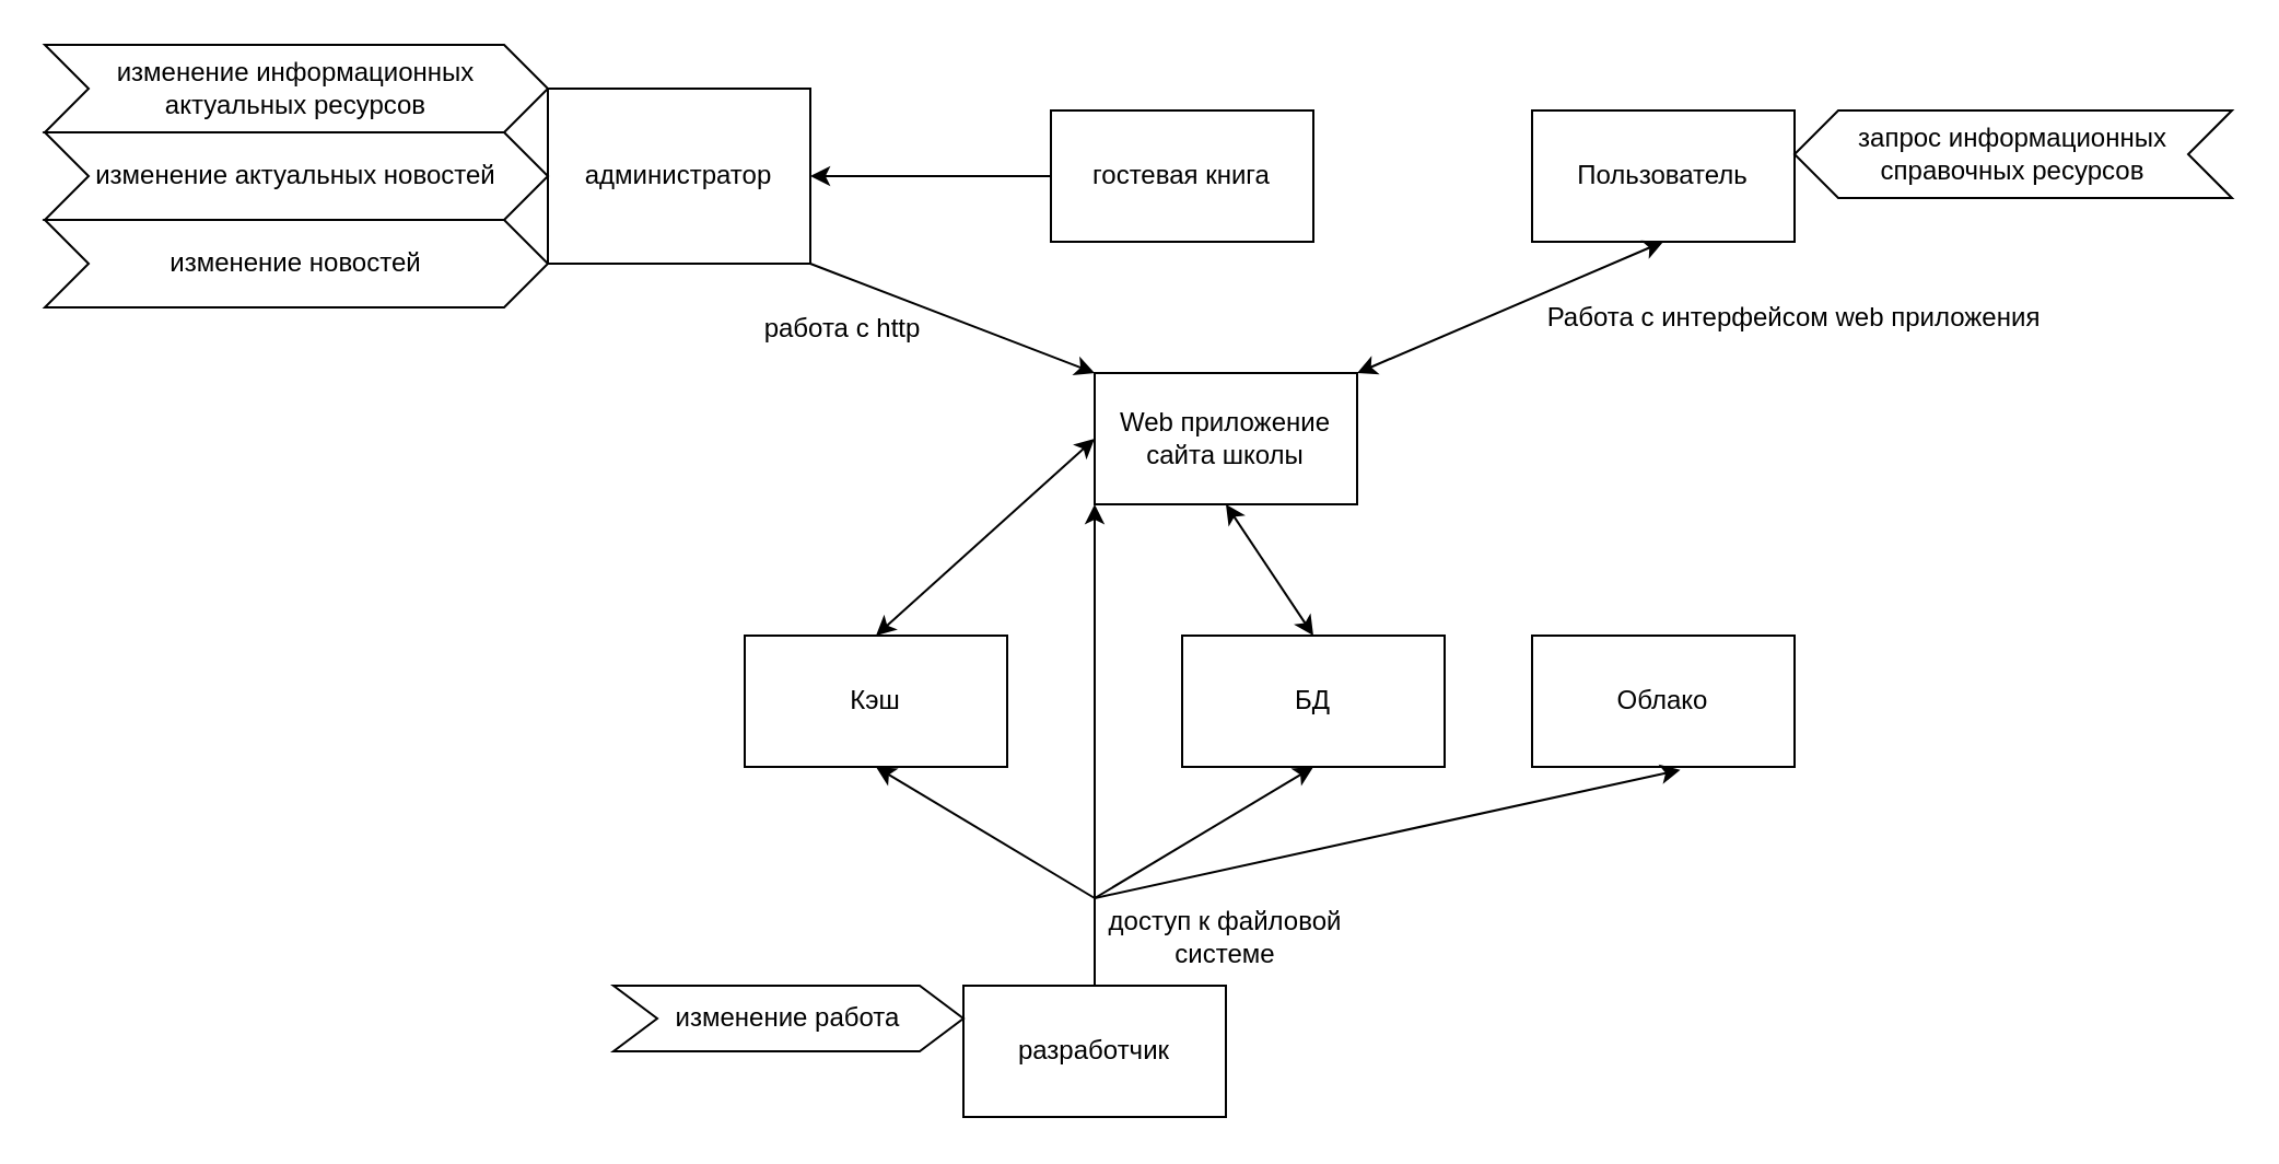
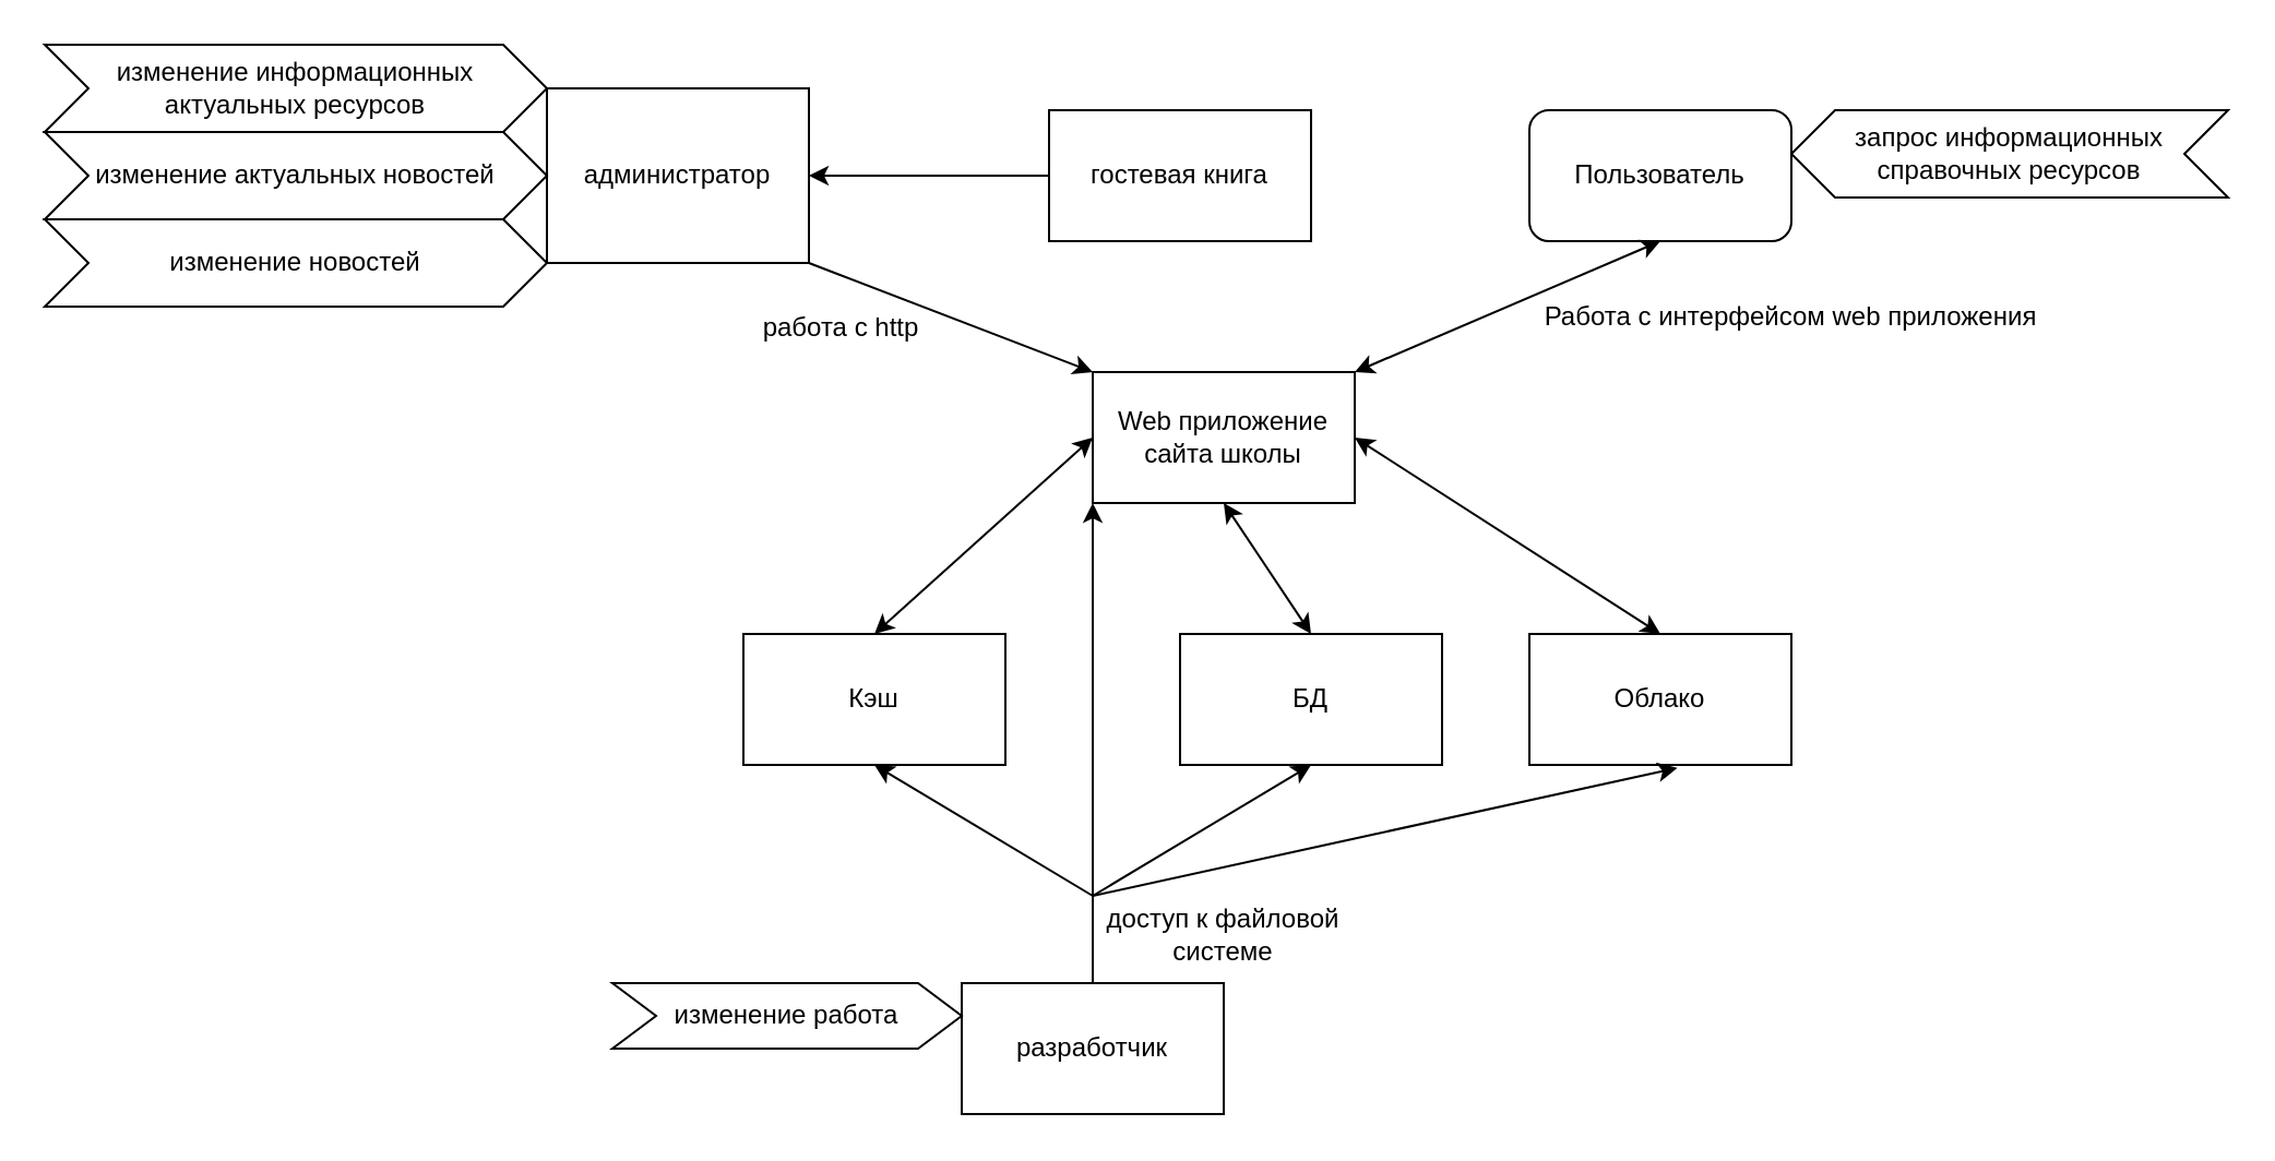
- <mxCell id="2" value="Пользователь" style="rounded=0;whiteSpace=wrap;html=1;" parent="1" vertex="1"><mxGeometry x="700" y="50" width="120" height="60" as="geometry" /></mxCell>
+ <mxCell id="2" value="Пользователь" style="whiteSpace=wrap;html=1;rounded=1;" parent="1" vertex="1"><mxGeometry x="700" y="50" width="120" height="60" as="geometry" /></mxCell>
+ <mxCell id="10" value="" style="endArrow=classic;startArrow=classic;html=1;entryX=0.5;entryY=0;entryDx=0;entryDy=0;exitX=1;exitY=0.5;exitDx=0;exitDy=0;" parent="1" source="3" target="6" edge="1"><mxGeometry width="50" height="50" relative="1" as="geometry"><mxPoint x="600" y="235" as="sourcePoint" /><mxPoint x="650" y="185" as="targetPoint" /></mxGeometry></mxCell>
